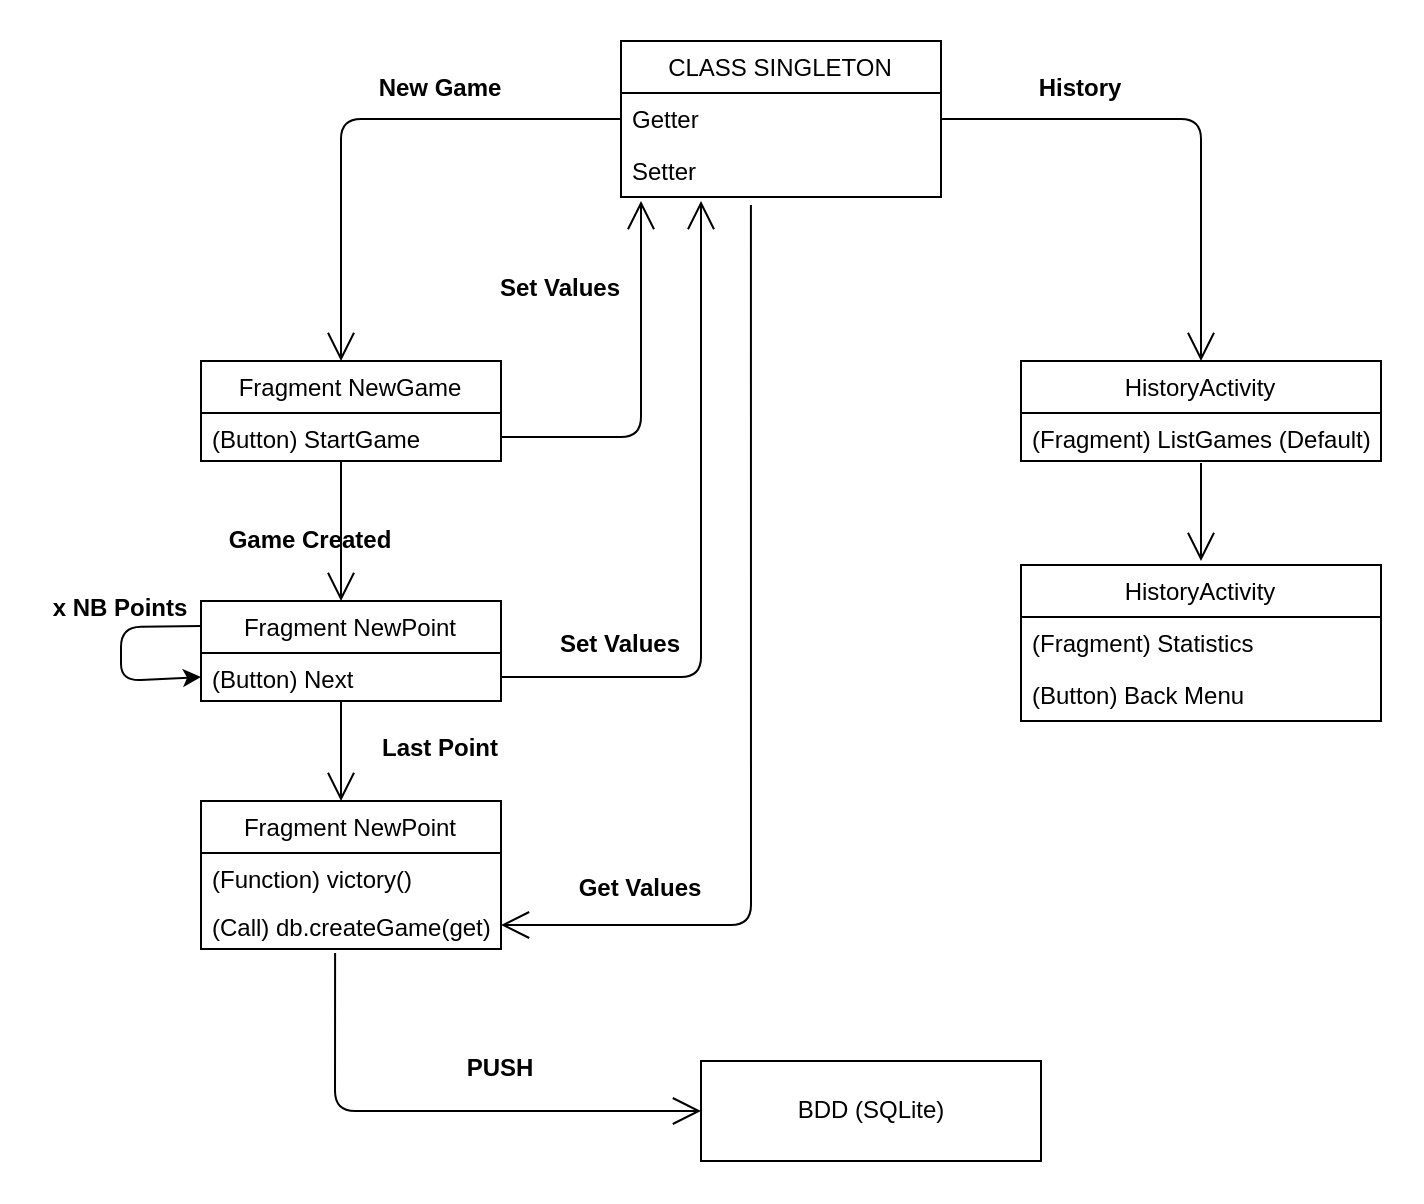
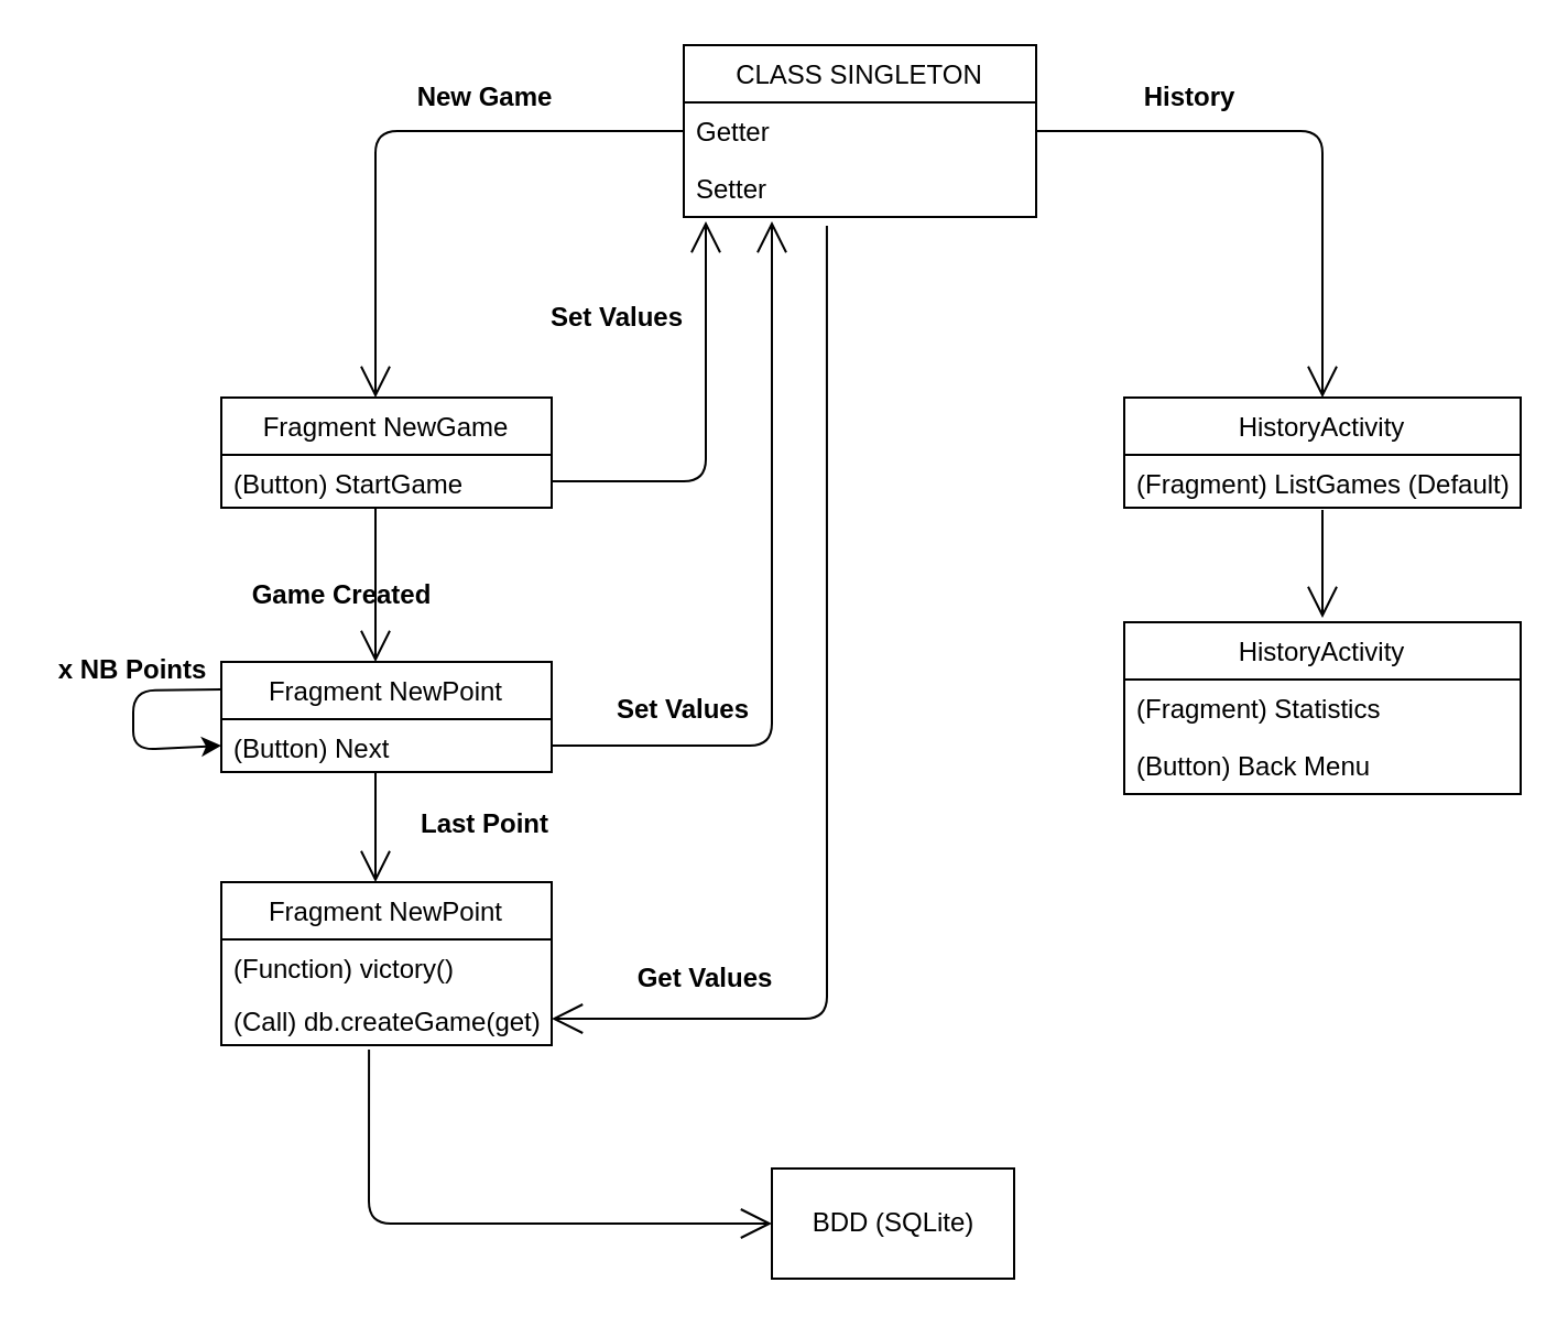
- <mxCell id="36" value="PUSH" style="text;align=center;fontStyle=1;verticalAlign=middle;spacingLeft=3;spacingRight=3;strokeColor=none;rotatable=0;points=[[0,0.5],[1,0.5]];portConstraint=eastwest;" vertex="1" parent="1"><mxGeometry x="210" y="520" width="80" height="26" as="geometry" /></mxCell>
- <mxCell id="34" value="BDD (SQLite)" style="html=1;" vertex="1" parent="1"><mxGeometry x="350" y="530" width="170" height="50" as="geometry" /></mxCell>
+ <mxCell id="34" value="BDD (SQLite)" style="html=1;" vertex="1" parent="1"><mxGeometry x="350" y="530" width="110" height="50" as="geometry" /></mxCell>
